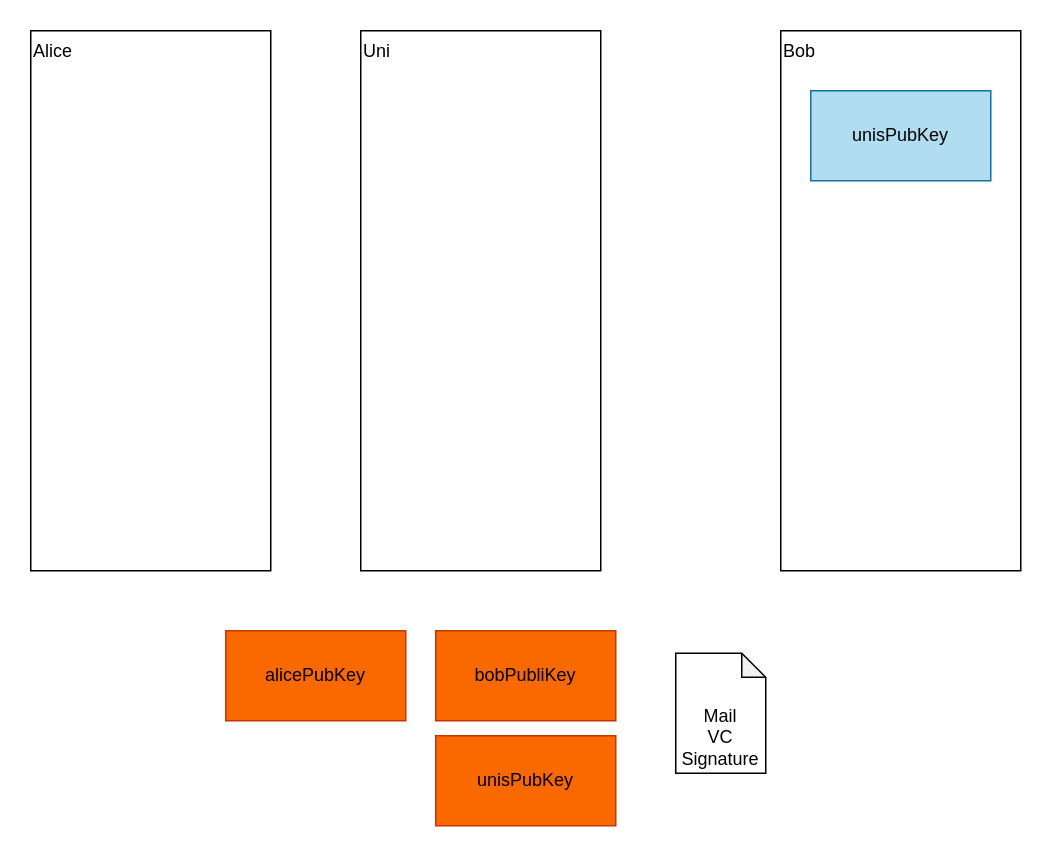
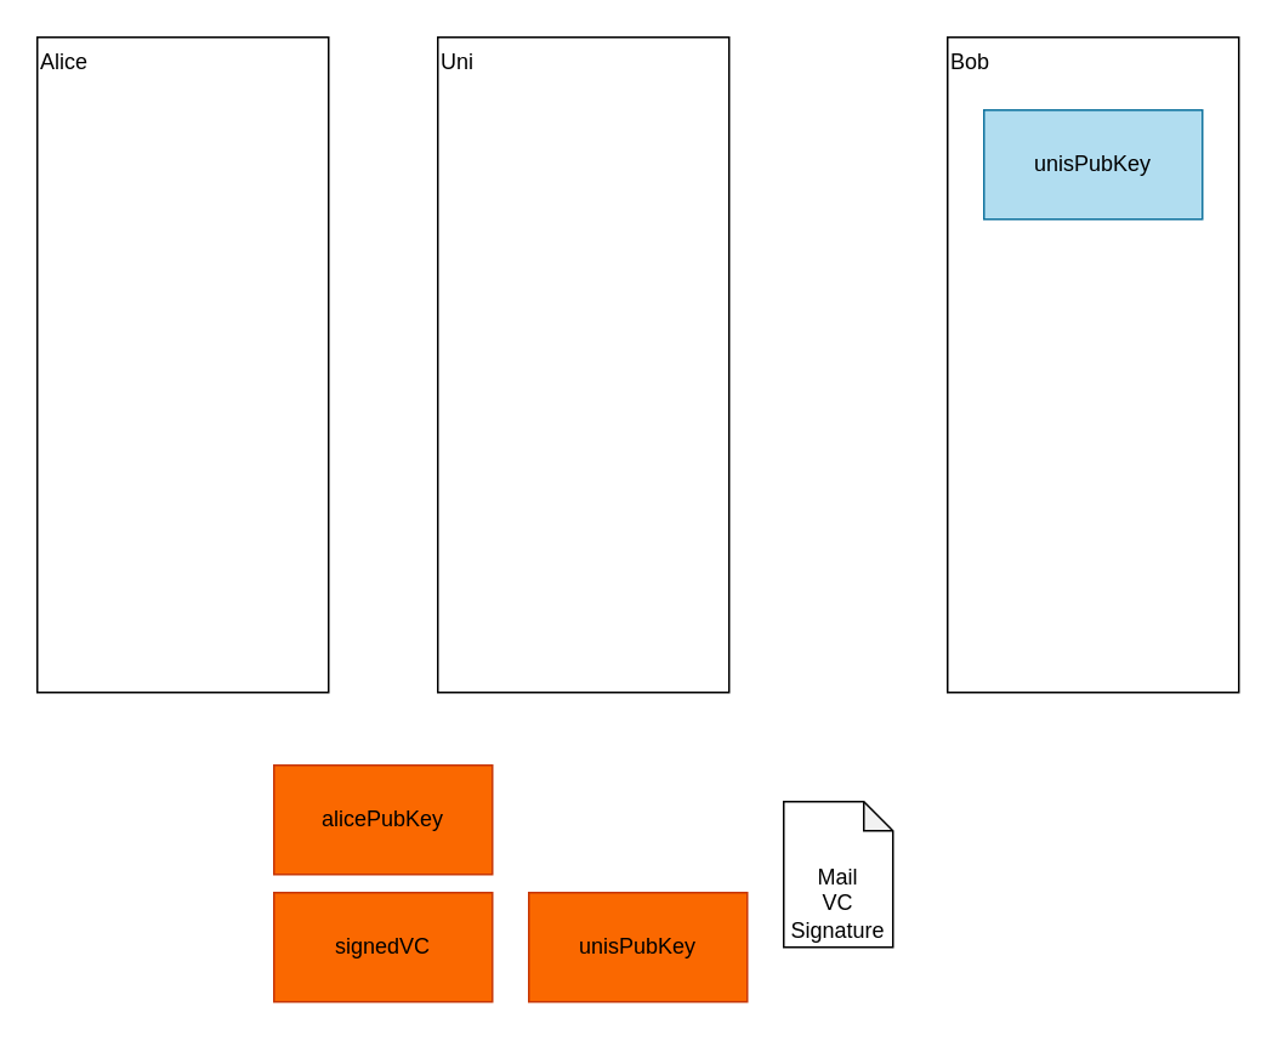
- <mxCell id="6" value="bobPubliKey" style="rounded=0;whiteSpace=wrap;html=1;fillColor=#fa6800;strokeColor=#C73500;fontColor=#000000;" vertex="1" parent="1"><mxGeometry x="290" y="420" width="120" height="60" as="geometry" /></mxCell>
- <mxCell id="9" value="Mail&lt;br&gt;VC&lt;br&gt;Signature" style="shape=note;whiteSpace=wrap;html=1;backgroundOutline=1;darkOpacity=0.05;align=center;verticalAlign=bottom;size=16;" vertex="1" parent="1"><mxGeometry x="450" y="435" width="60" height="80" as="geometry" /></mxCell>
+ <mxCell id="9" value="Mail&lt;br&gt;VC&lt;br&gt;Signature" style="shape=note;whiteSpace=wrap;html=1;backgroundOutline=1;darkOpacity=0.05;align=center;verticalAlign=bottom;size=16;" vertex="1" parent="1"><mxGeometry x="430" y="440" width="60" height="80" as="geometry" /></mxCell>
+ <mxCell id="7" value="signedVC" style="rounded=0;whiteSpace=wrap;html=1;fillColor=#fa6800;strokeColor=#C73500;fontColor=#000000;" vertex="1" parent="1"><mxGeometry x="150" y="490" width="120" height="60" as="geometry" /></mxCell>
